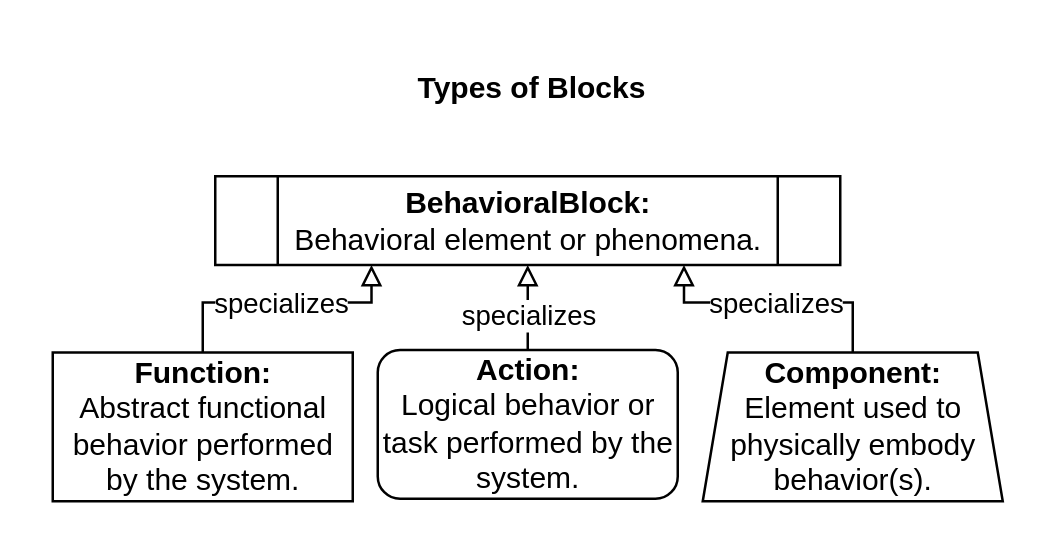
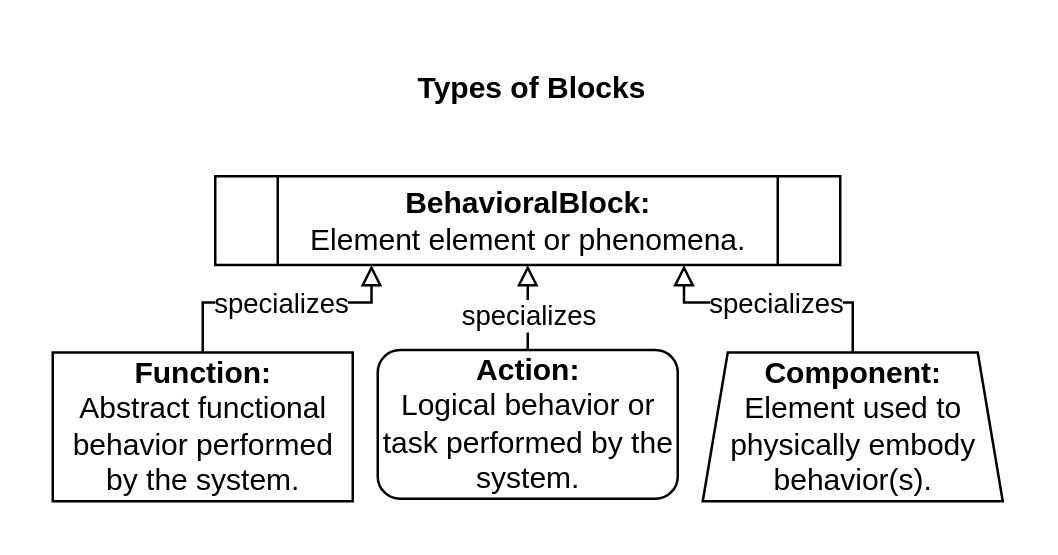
- <mxCell id="6" value="&lt;b&gt;BehavioralBlock:&lt;/b&gt;&lt;br&gt;Behavioral element or phenomena." style="shape=process;whiteSpace=wrap;html=1;backgroundOutline=1;" parent="1" vertex="1"><mxGeometry x="85.5" y="70" width="250" height="35.5" as="geometry" /></mxCell>
+ <mxCell id="6" value="&lt;b&gt;BehavioralBlock:&lt;/b&gt;&lt;br&gt;Element element or phenomena." style="shape=process;whiteSpace=wrap;html=1;backgroundOutline=1;" parent="1" vertex="1"><mxGeometry x="85.5" y="70" width="250" height="35.5" as="geometry" /></mxCell>
